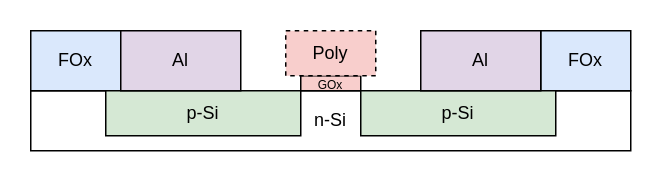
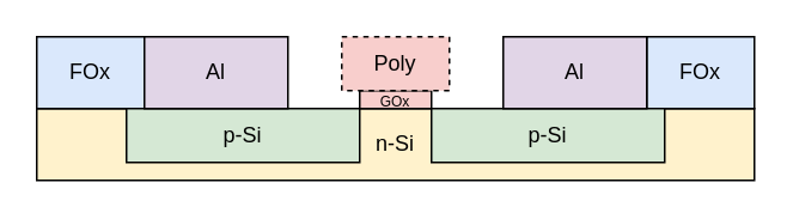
- <mxCell id="2" value="n-Si" style="rounded=0;whiteSpace=wrap;html=1;" parent="1" vertex="1"><mxGeometry x="20" y="60" width="400" height="40" as="geometry" /></mxCell>
+ <mxCell id="2" value="n-Si" style="rounded=0;whiteSpace=wrap;html=1;fillColor=#fff2cc;" parent="1" vertex="1"><mxGeometry x="20" y="60" width="400" height="40" as="geometry" /></mxCell>
